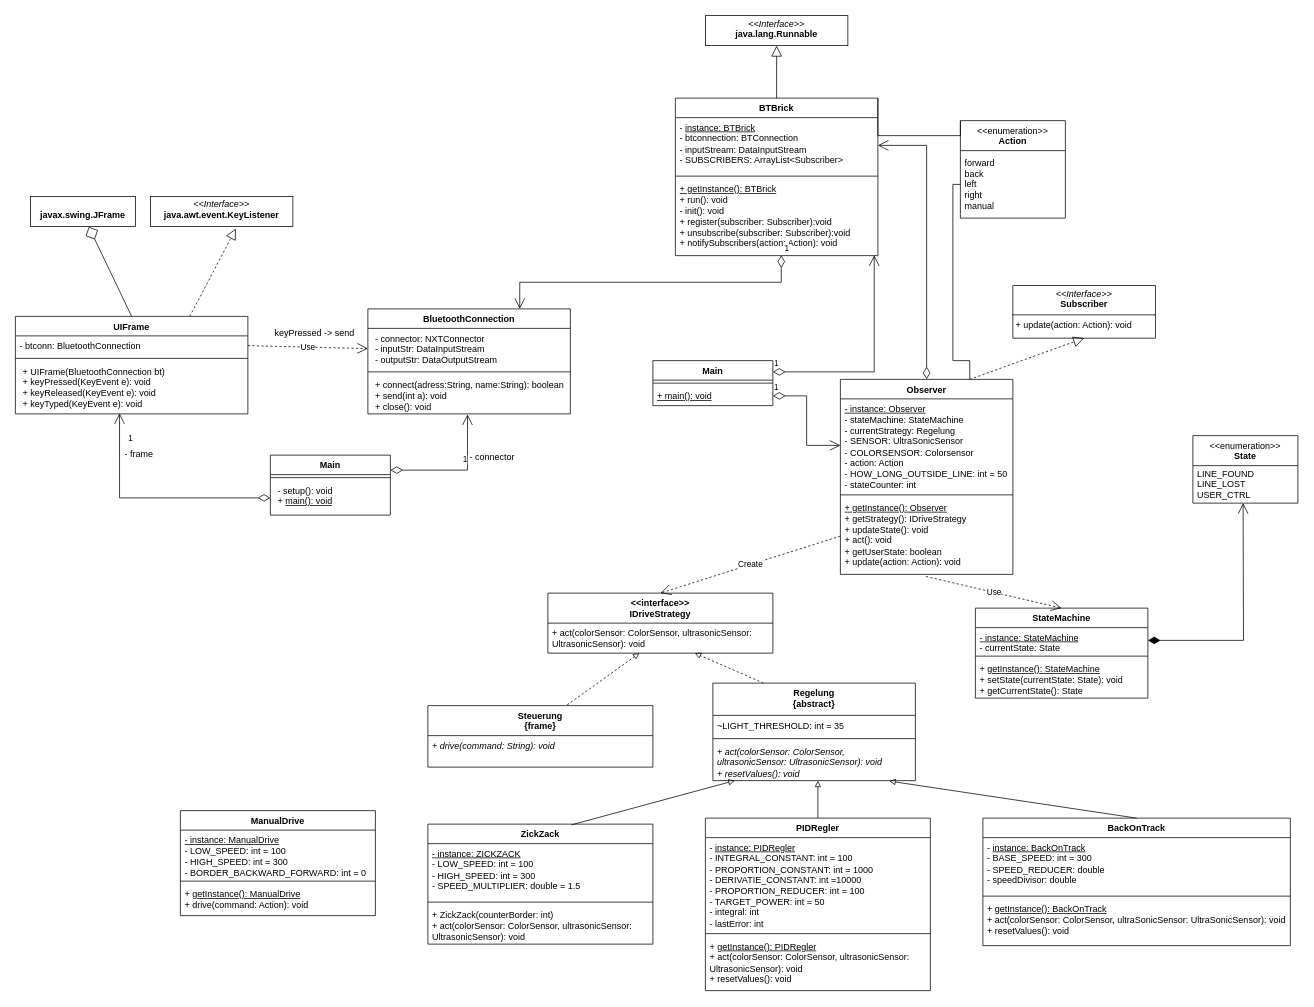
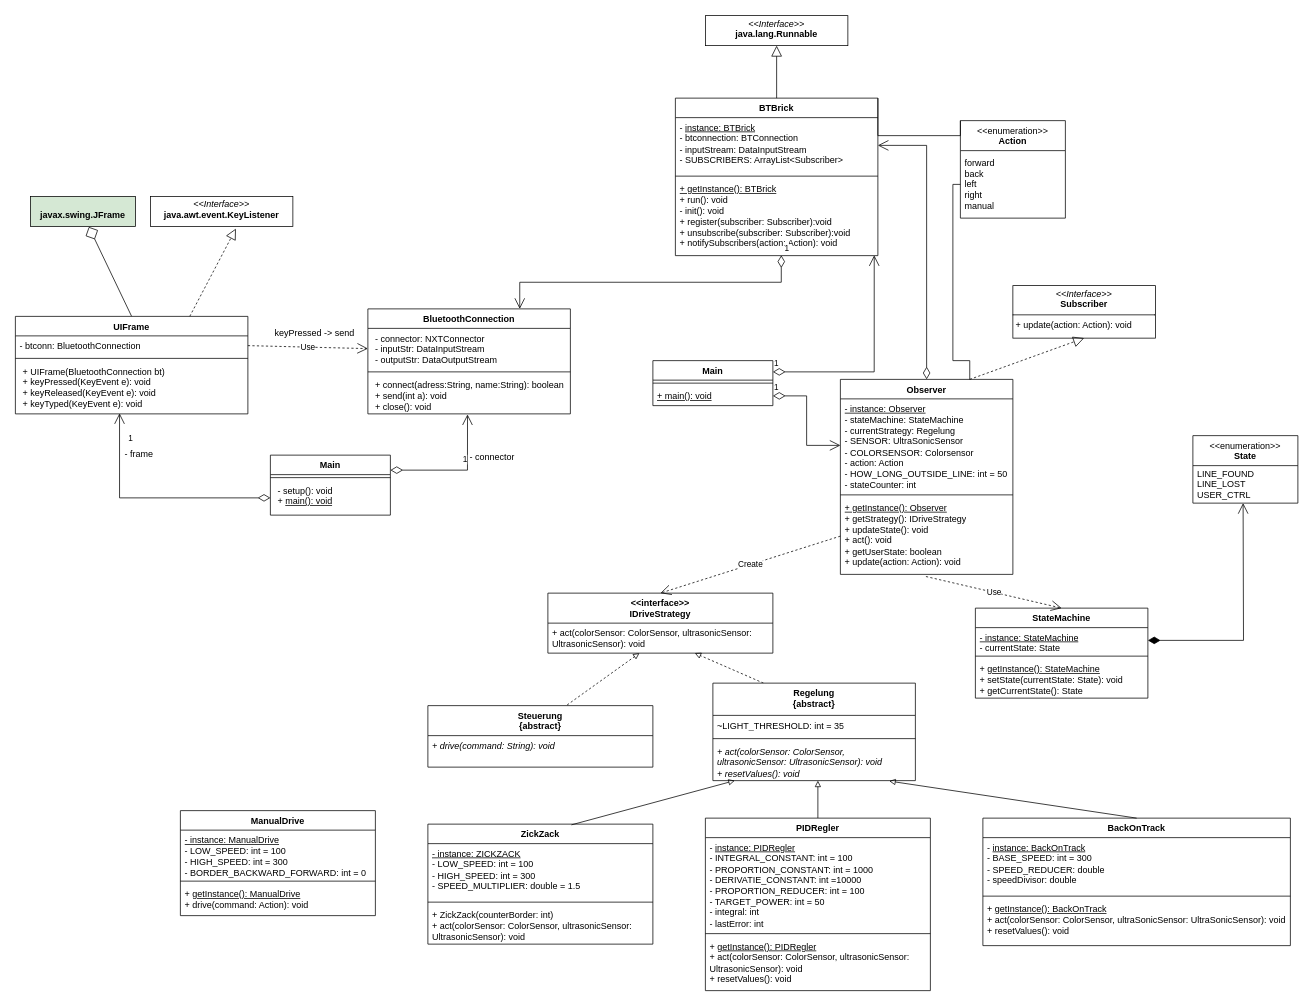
- <mxCell id="23" value="&lt;p style=&quot;margin:0px;margin-top:4px;text-align:center;&quot;&gt;&lt;br&gt;&lt;b&gt;javax.swing.JFrame&lt;/b&gt;&lt;/p&gt;" style="verticalAlign=top;align=left;overflow=fill;html=1;whiteSpace=wrap;" parent="1" vertex="1"><mxGeometry x="40" y="261" width="140" height="40" as="geometry" /></mxCell>
+ <mxCell id="23" value="&lt;p style=&quot;margin:0px;margin-top:4px;text-align:center;&quot;&gt;&lt;br&gt;&lt;b&gt;javax.swing.JFrame&lt;/b&gt;&lt;/p&gt;" style="verticalAlign=top;align=left;overflow=fill;html=1;whiteSpace=wrap;fillColor=#d5e8d4;" parent="1" vertex="1"><mxGeometry x="40" y="261" width="140" height="40" as="geometry" /></mxCell>
- <mxCell id="13" value="Steuerung&lt;div&gt;{frame}&lt;/div&gt;" style="swimlane;fontStyle=1;align=center;verticalAlign=top;childLayout=stackLayout;horizontal=1;startSize=40;horizontalStack=0;resizeParent=1;resizeParentMax=0;resizeLast=0;collapsible=1;marginBottom=0;whiteSpace=wrap;html=1;" parent="1" vertex="1"><mxGeometry x="570" y="940" width="300" height="82" as="geometry" /></mxCell>
+ <mxCell id="13" value="Steuerung&lt;div&gt;{abstract}&lt;/div&gt;" style="swimlane;fontStyle=1;align=center;verticalAlign=top;childLayout=stackLayout;horizontal=1;startSize=40;horizontalStack=0;resizeParent=1;resizeParentMax=0;resizeLast=0;collapsible=1;marginBottom=0;whiteSpace=wrap;html=1;" parent="1" vertex="1"><mxGeometry x="570" y="940" width="300" height="82" as="geometry" /></mxCell>
